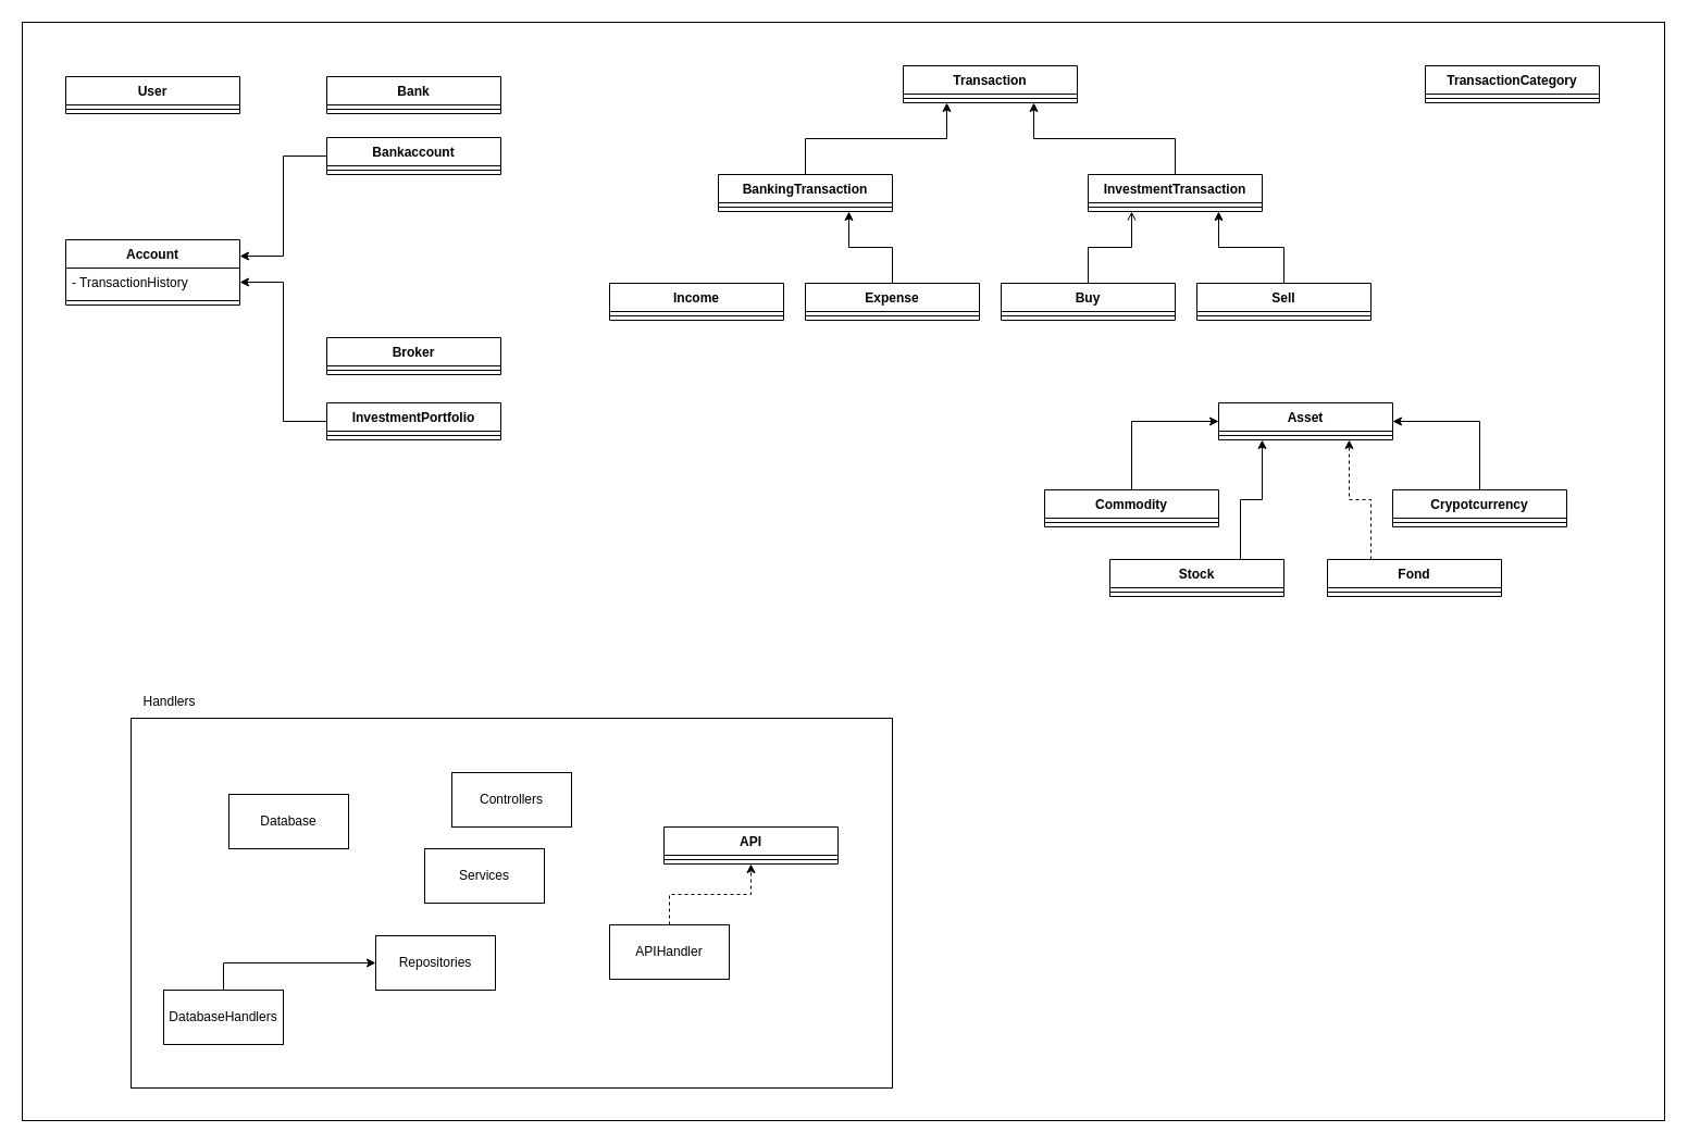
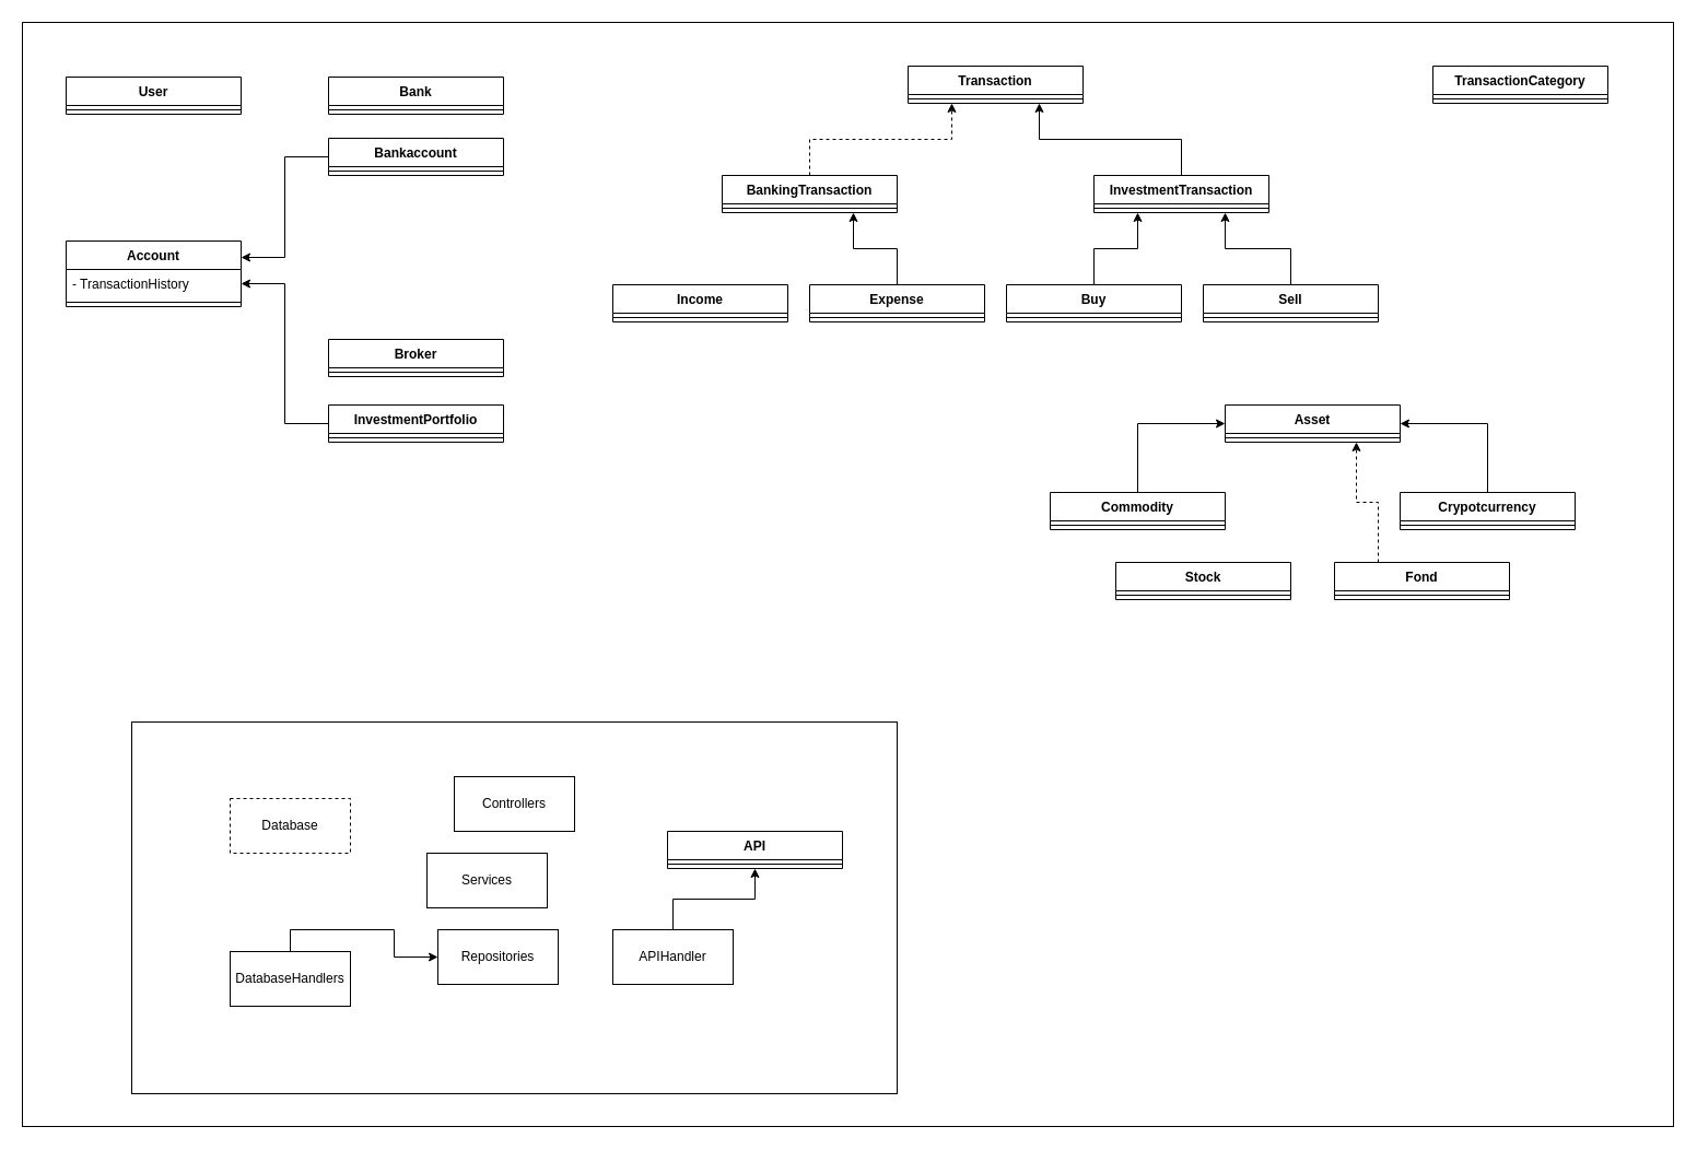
- <mxCell id="13" style="edgeStyle=orthogonalEdgeStyle;rounded=0;orthogonalLoop=1;jettySize=auto;html=1;exitX=0.5;exitY=0;exitDx=0;exitDy=0;entryX=0.25;entryY=1;entryDx=0;entryDy=0;" parent="1" source="14" target="9" edge="1"><mxGeometry relative="1" as="geometry" /></mxCell>
+ <mxCell id="13" style="edgeStyle=orthogonalEdgeStyle;rounded=0;orthogonalLoop=1;jettySize=auto;html=1;exitX=0.5;exitY=0;exitDx=0;exitDy=0;entryX=0.25;entryY=1;entryDx=0;entryDy=0;dashed=1;" parent="1" source="14" target="9" edge="1"><mxGeometry relative="1" as="geometry" /></mxCell>
- <mxCell id="22" style="edgeStyle=orthogonalEdgeStyle;rounded=0;orthogonalLoop=1;jettySize=auto;html=1;exitX=0.5;exitY=0;exitDx=0;exitDy=0;entryX=0.25;entryY=1;entryDx=0;entryDy=0;endArrow=open;" parent="1" source="23" target="20" edge="1"><mxGeometry relative="1" as="geometry" /></mxCell>
+ <mxCell id="22" style="edgeStyle=orthogonalEdgeStyle;rounded=0;orthogonalLoop=1;jettySize=auto;html=1;exitX=0.5;exitY=0;exitDx=0;exitDy=0;entryX=0.25;entryY=1;entryDx=0;entryDy=0;" parent="1" source="23" target="20" edge="1"><mxGeometry relative="1" as="geometry" /></mxCell>
- <mxCell id="48" style="edgeStyle=orthogonalEdgeStyle;rounded=0;orthogonalLoop=1;jettySize=auto;html=1;exitX=0.75;exitY=0;exitDx=0;exitDy=0;entryX=0.25;entryY=1;entryDx=0;entryDy=0;" parent="1" source="49" target="43" edge="1"><mxGeometry relative="1" as="geometry" /></mxCell>
- <mxCell id="42" value="Handlers" style="text;html=1;align=center;verticalAlign=middle;resizable=0;points=[];autosize=1;strokeColor=none;fillColor=none;" parent="1" vertex="1"><mxGeometry x="120" y="630" width="70" height="30" as="geometry" /></mxCell>
- <mxCell id="39" value="Database" style="html=1;whiteSpace=wrap;" parent="1" vertex="1"><mxGeometry x="210" y="730" width="110" height="50" as="geometry" /></mxCell>
+ <mxCell id="39" value="Database" style="html=1;whiteSpace=wrap;dashed=1;" parent="1" vertex="1"><mxGeometry x="210" y="730" width="110" height="50" as="geometry" /></mxCell>
- <mxCell id="40" style="edgeStyle=orthogonalEdgeStyle;rounded=0;orthogonalLoop=1;jettySize=auto;html=1;exitX=0.5;exitY=0;exitDx=0;exitDy=0;entryX=0.5;entryY=1;entryDx=0;entryDy=0;dashed=1;" parent="1" source="41" target="30" edge="1"><mxGeometry relative="1" as="geometry" /></mxCell>
+ <mxCell id="40" style="edgeStyle=orthogonalEdgeStyle;rounded=0;orthogonalLoop=1;jettySize=auto;html=1;exitX=0.5;exitY=0;exitDx=0;exitDy=0;entryX=0.5;entryY=1;entryDx=0;entryDy=0;" parent="1" source="41" target="30" edge="1"><mxGeometry relative="1" as="geometry" /></mxCell>
- <mxCell id="61" value="Repositories" style="html=1;whiteSpace=wrap;" vertex="1" parent="1"><mxGeometry x="345" y="860" width="110" height="50" as="geometry" /></mxCell>
+ <mxCell id="61" value="Repositories" style="html=1;whiteSpace=wrap;" vertex="1" parent="1"><mxGeometry x="400" y="850" width="110" height="50" as="geometry" /></mxCell>
- <mxCell id="38" value="DatabaseHandlers" style="html=1;whiteSpace=wrap;" parent="1" vertex="1"><mxGeometry x="150" y="910" width="110" height="50" as="geometry" /></mxCell>
+ <mxCell id="38" value="DatabaseHandlers" style="html=1;whiteSpace=wrap;" parent="1" vertex="1"><mxGeometry x="210" y="870" width="110" height="50" as="geometry" /></mxCell>
